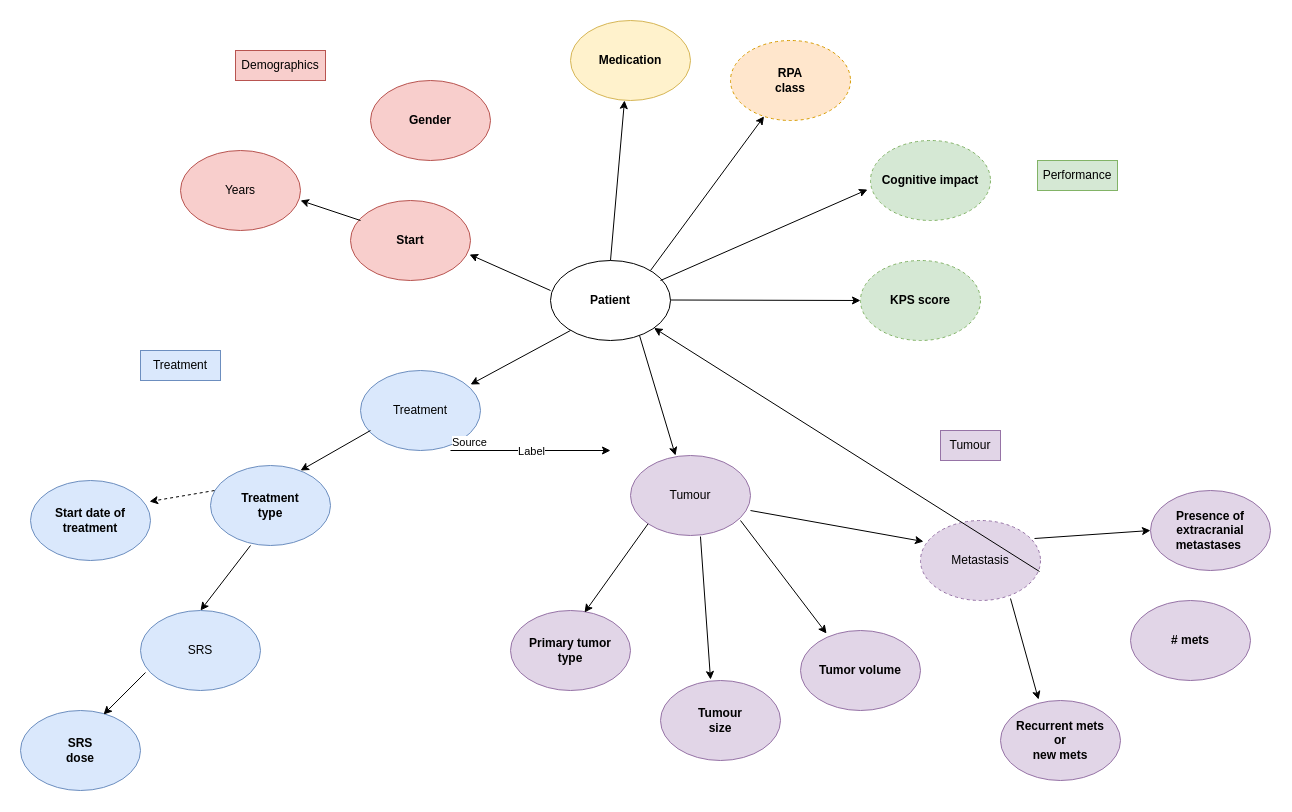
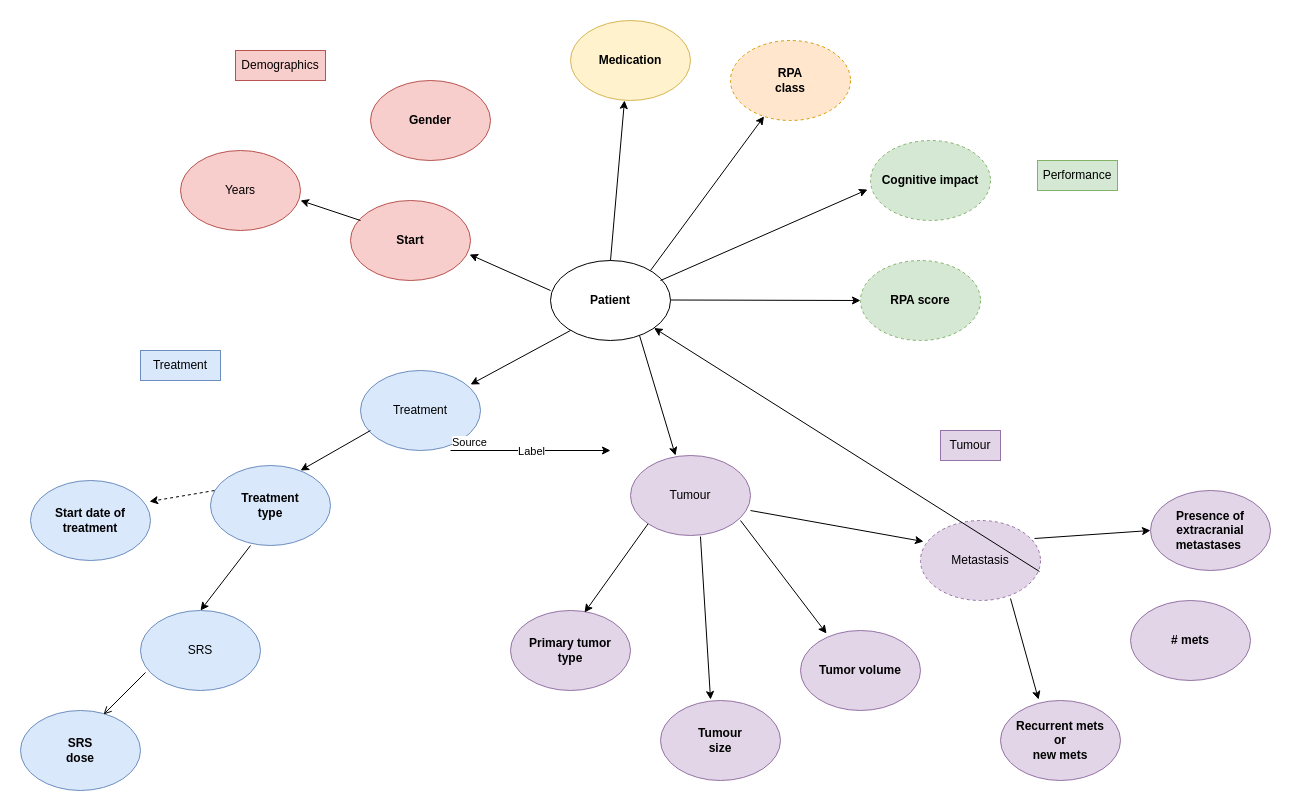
- <mxCell id="5" value="KPS score" style="ellipse;whiteSpace=wrap;html=1;fillColor=#d5e8d4;strokeColor=#82b366;dashed=1;fontStyle=1" parent="1" vertex="1"><mxGeometry x="860" y="260" width="120" height="80" as="geometry" /></mxCell>
+ <mxCell id="5" value="RPA score" style="ellipse;whiteSpace=wrap;html=1;fillColor=#d5e8d4;strokeColor=#82b366;dashed=1;fontStyle=1" parent="1" vertex="1"><mxGeometry x="860" y="260" width="120" height="80" as="geometry" /></mxCell>
- <mxCell id="36" value="" style="endArrow=classic;html=1;rounded=0;exitX=0.042;exitY=0.775;exitDx=0;exitDy=0;exitPerimeter=0;entryX=0.692;entryY=0.05;entryDx=0;entryDy=0;entryPerimeter=0;" parent="1" source="25" target="9" edge="1"><mxGeometry width="50" height="50" relative="1" as="geometry"><mxPoint x="150" y="670" as="sourcePoint" /><mxPoint x="95" y="720" as="targetPoint" /></mxGeometry></mxCell>
+ <mxCell id="36" value="" style="endArrow=open;html=1;rounded=0;exitX=0.042;exitY=0.775;exitDx=0;exitDy=0;exitPerimeter=0;entryX=0.692;entryY=0.05;entryDx=0;entryDy=0;entryPerimeter=0;" parent="1" source="25" target="9" edge="1"><mxGeometry width="50" height="50" relative="1" as="geometry"><mxPoint x="150" y="670" as="sourcePoint" /><mxPoint x="95" y="720" as="targetPoint" /></mxGeometry></mxCell>
- <mxCell id="10" value="Tumour&lt;br&gt;size" style="ellipse;whiteSpace=wrap;html=1;fillColor=#e1d5e7;strokeColor=#9673a6;fontStyle=1" parent="1" vertex="1"><mxGeometry x="660" y="680" width="120" height="80" as="geometry" /></mxCell>
+ <mxCell id="10" value="Tumour&lt;br&gt;size" style="ellipse;whiteSpace=wrap;html=1;fillColor=#e1d5e7;strokeColor=#9673a6;fontStyle=1" parent="1" vertex="1"><mxGeometry x="660" y="700" width="120" height="80" as="geometry" /></mxCell>
